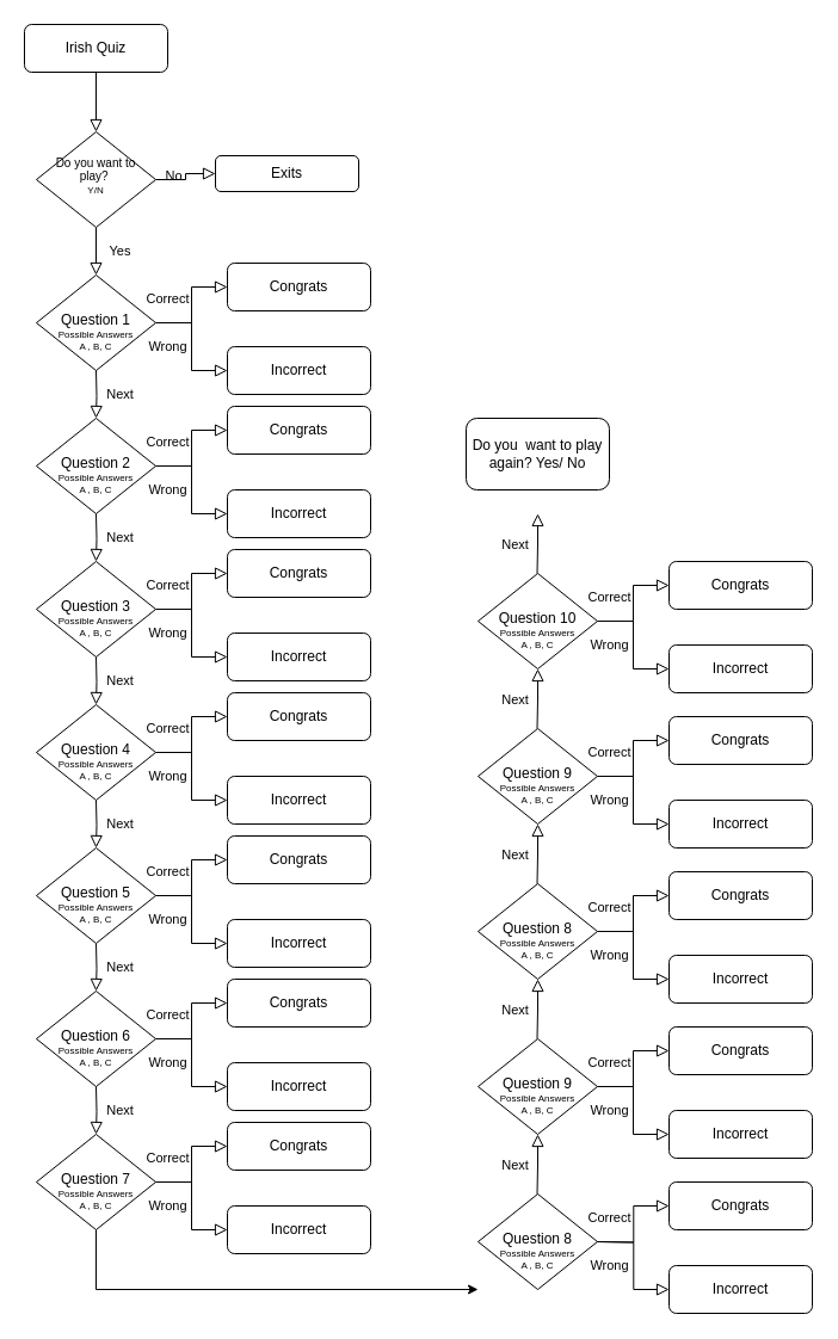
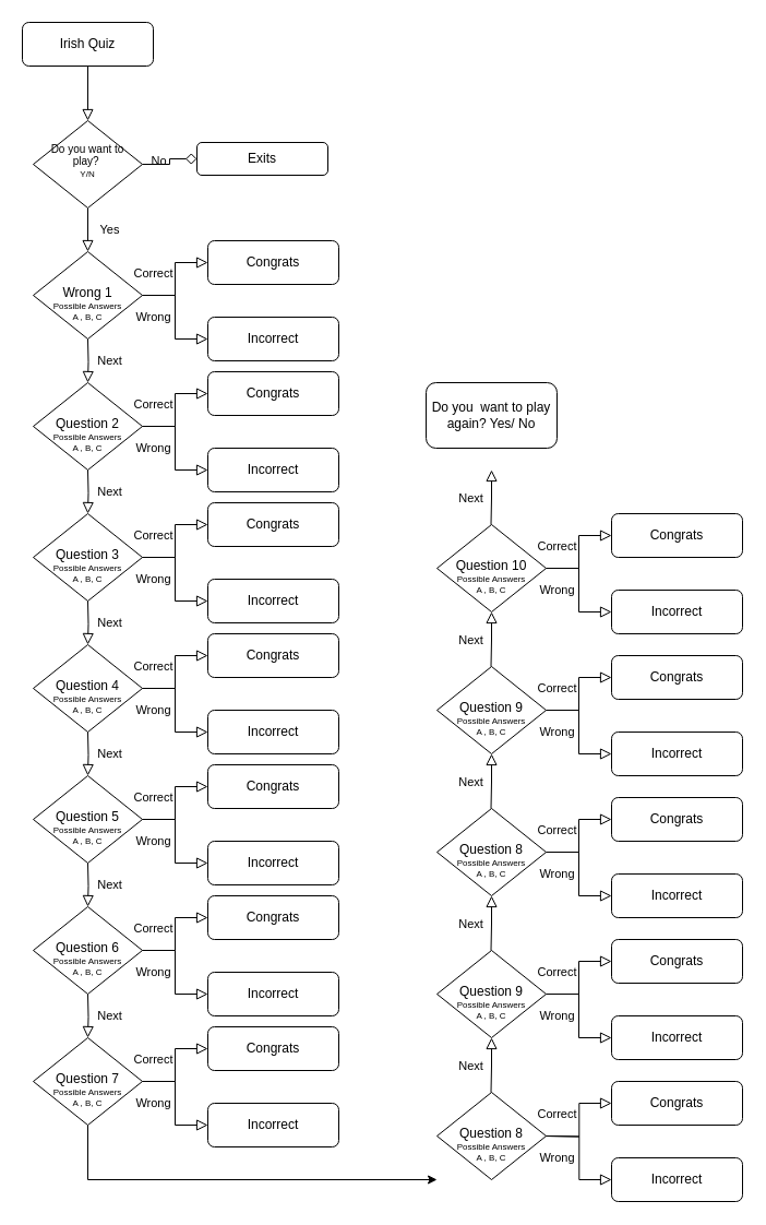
- <mxCell id="5" value="No" style="edgeStyle=orthogonalEdgeStyle;rounded=0;html=1;jettySize=auto;orthogonalLoop=1;fontSize=11;endArrow=block;endFill=0;endSize=8;strokeWidth=1;shadow=0;labelBackgroundColor=none;" parent="1" source="6" target="7" edge="1"><mxGeometry y="10" relative="1" as="geometry"><mxPoint as="offset" /></mxGeometry></mxCell>
+ <mxCell id="5" value="No" style="edgeStyle=orthogonalEdgeStyle;rounded=0;html=1;jettySize=auto;orthogonalLoop=1;fontSize=11;endArrow=diamond;endFill=0;endSize=8;strokeWidth=1;shadow=0;labelBackgroundColor=none;" parent="1" source="6" target="7" edge="1"><mxGeometry y="10" relative="1" as="geometry"><mxPoint as="offset" /></mxGeometry></mxCell>
- <mxCell id="10" value="Question 1" style="rhombus;whiteSpace=wrap;html=1;shadow=0;fontFamily=Helvetica;fontSize=12;align=center;strokeWidth=1;spacing=6;spacingTop=-4;" parent="1" vertex="1"><mxGeometry x="30" y="230" width="100" height="80" as="geometry" /></mxCell>
+ <mxCell id="10" value="Wrong 1" style="rhombus;whiteSpace=wrap;html=1;shadow=0;fontFamily=Helvetica;fontSize=12;align=center;strokeWidth=1;spacing=6;spacingTop=-4;" parent="1" vertex="1"><mxGeometry x="30" y="230" width="100" height="80" as="geometry" /></mxCell>
